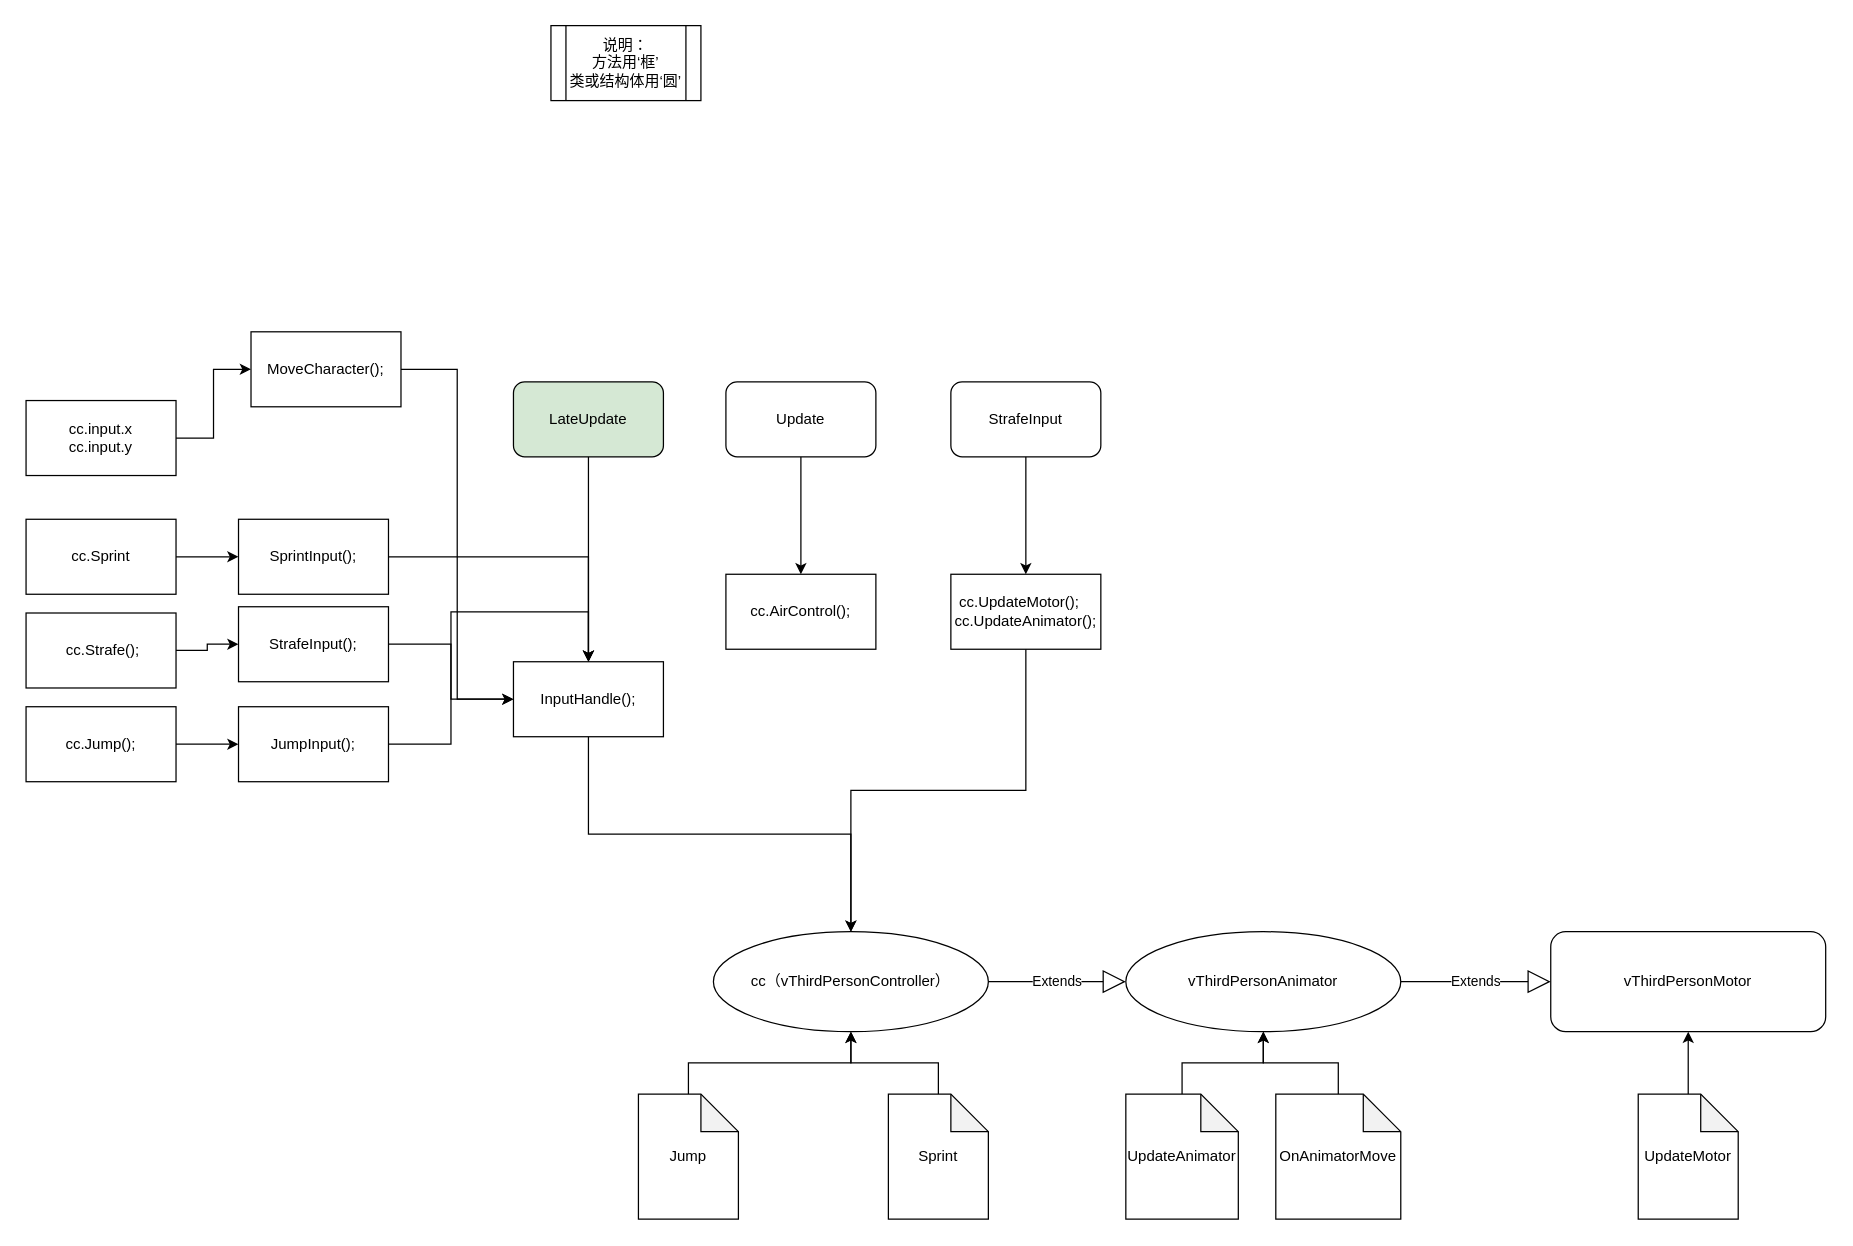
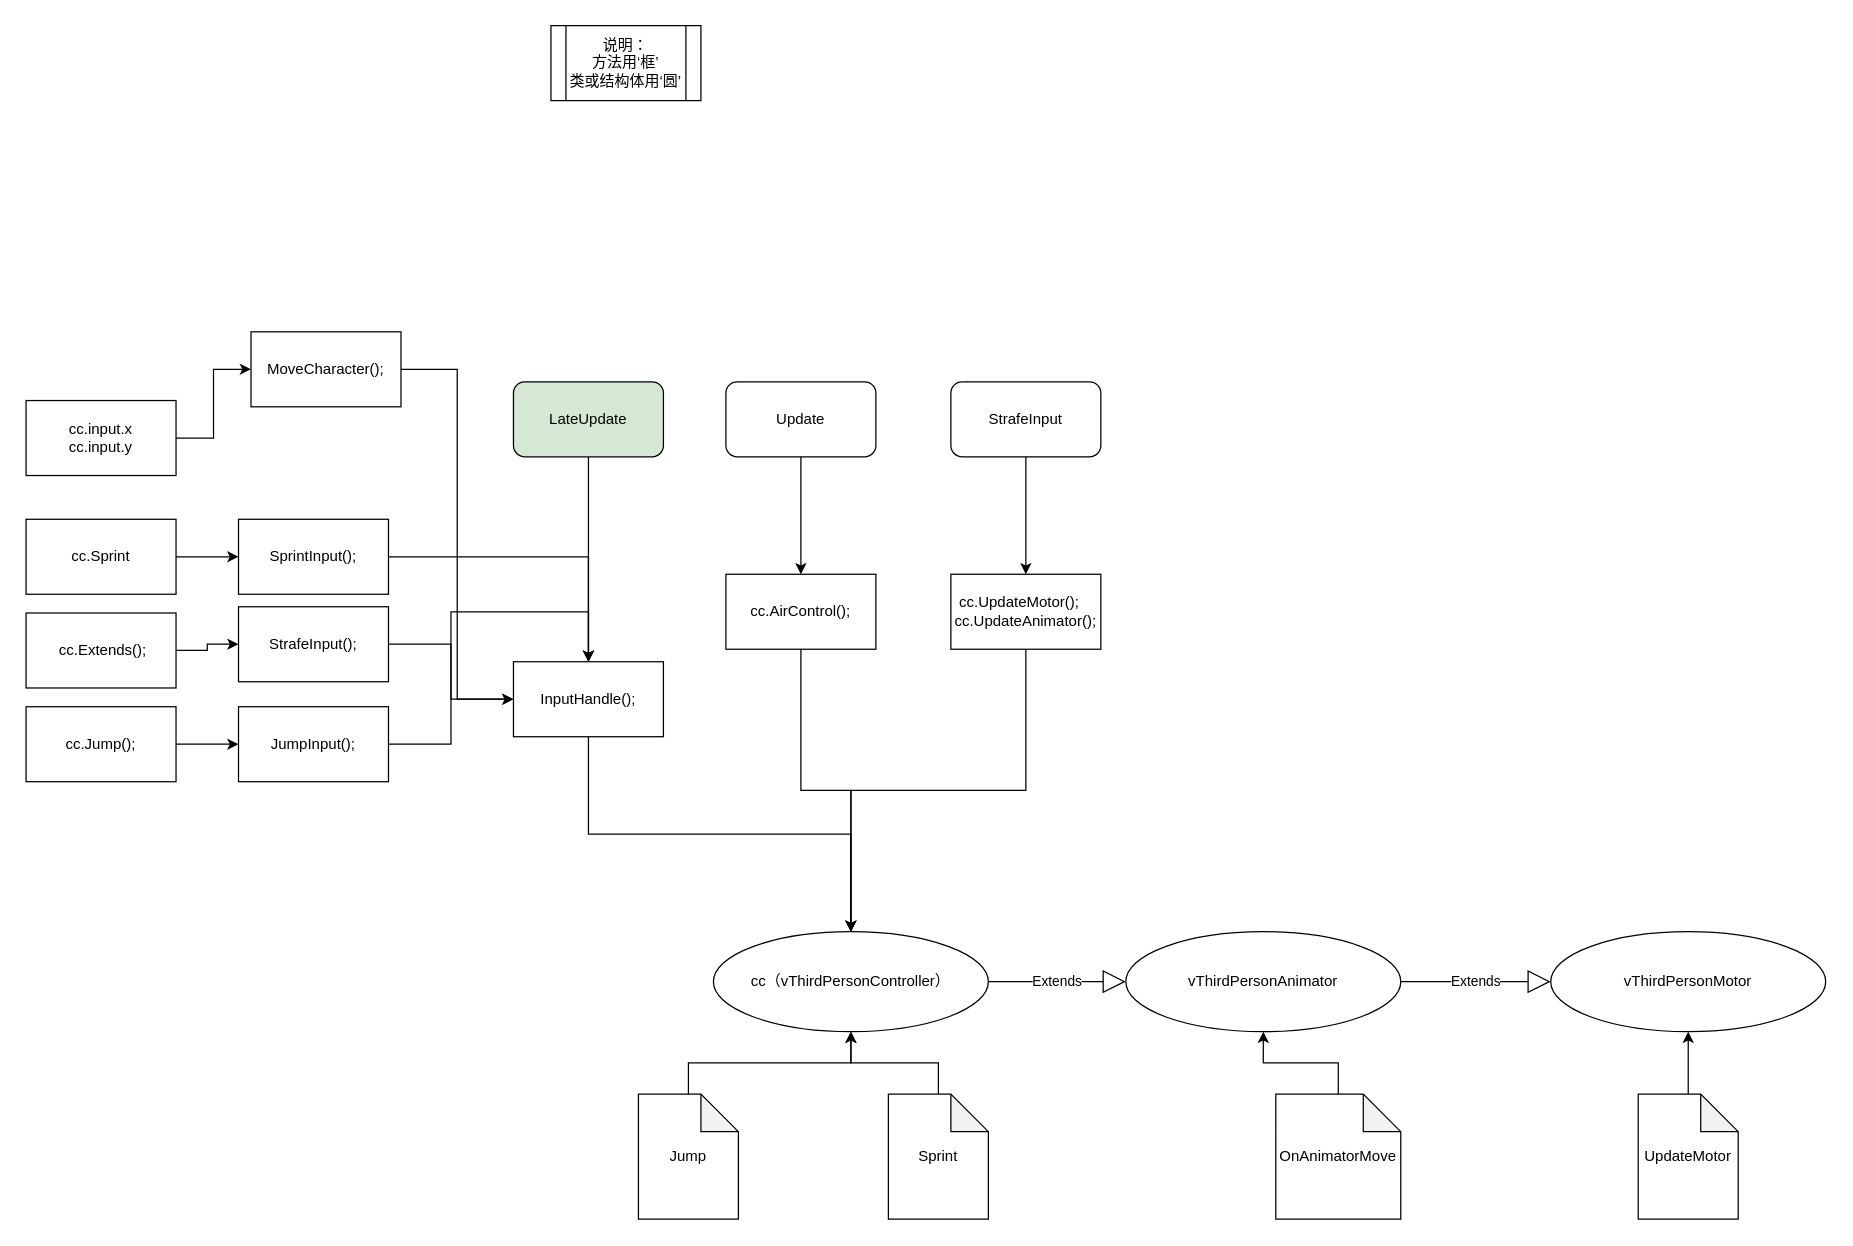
- <mxCell id="41" value="&lt;div style=&quot;white-space: normal&quot;&gt;&lt;div&gt;&amp;nbsp;cc.Strafe();&lt;/div&gt;&lt;/div&gt;" style="rounded=0;whiteSpace=wrap;html=1;" vertex="1" parent="1"><mxGeometry x="20" y="490" width="120" height="60" as="geometry" /></mxCell>
+ <mxCell id="41" value="&lt;div style=&quot;white-space: normal&quot;&gt;&lt;div&gt;&amp;nbsp;cc.Extends();&lt;/div&gt;&lt;/div&gt;" style="rounded=0;whiteSpace=wrap;html=1;" vertex="1" parent="1"><mxGeometry x="20" y="490" width="120" height="60" as="geometry" /></mxCell>
+ <mxCell id="10" style="edgeStyle=orthogonalEdgeStyle;rounded=0;orthogonalLoop=1;jettySize=auto;html=1;exitX=0.5;exitY=1;exitDx=0;exitDy=0;" edge="1" parent="1" source="11" target="14"><mxGeometry relative="1" as="geometry" /></mxCell>
- <mxCell id="17" value="vThirdPersonMotor" style="whiteSpace=wrap;html=1;rounded=1;" vertex="1" parent="1"><mxGeometry x="1240" y="745" width="220" height="80" as="geometry" /></mxCell>
+ <mxCell id="17" value="vThirdPersonMotor" style="ellipse;whiteSpace=wrap;html=1;" vertex="1" parent="1"><mxGeometry x="1240" y="745" width="220" height="80" as="geometry" /></mxCell>
- <mxCell id="23" style="edgeStyle=orthogonalEdgeStyle;rounded=0;orthogonalLoop=1;jettySize=auto;html=1;exitX=0.5;exitY=0;exitDx=0;exitDy=0;exitPerimeter=0;" edge="1" parent="1" source="24" target="16"><mxGeometry relative="1" as="geometry" /></mxCell>
- <mxCell id="24" value="UpdateAnimator" style="shape=note;whiteSpace=wrap;html=1;backgroundOutline=1;darkOpacity=0.05;" vertex="1" parent="1"><mxGeometry x="900" y="875" width="90" height="100" as="geometry" /></mxCell>
